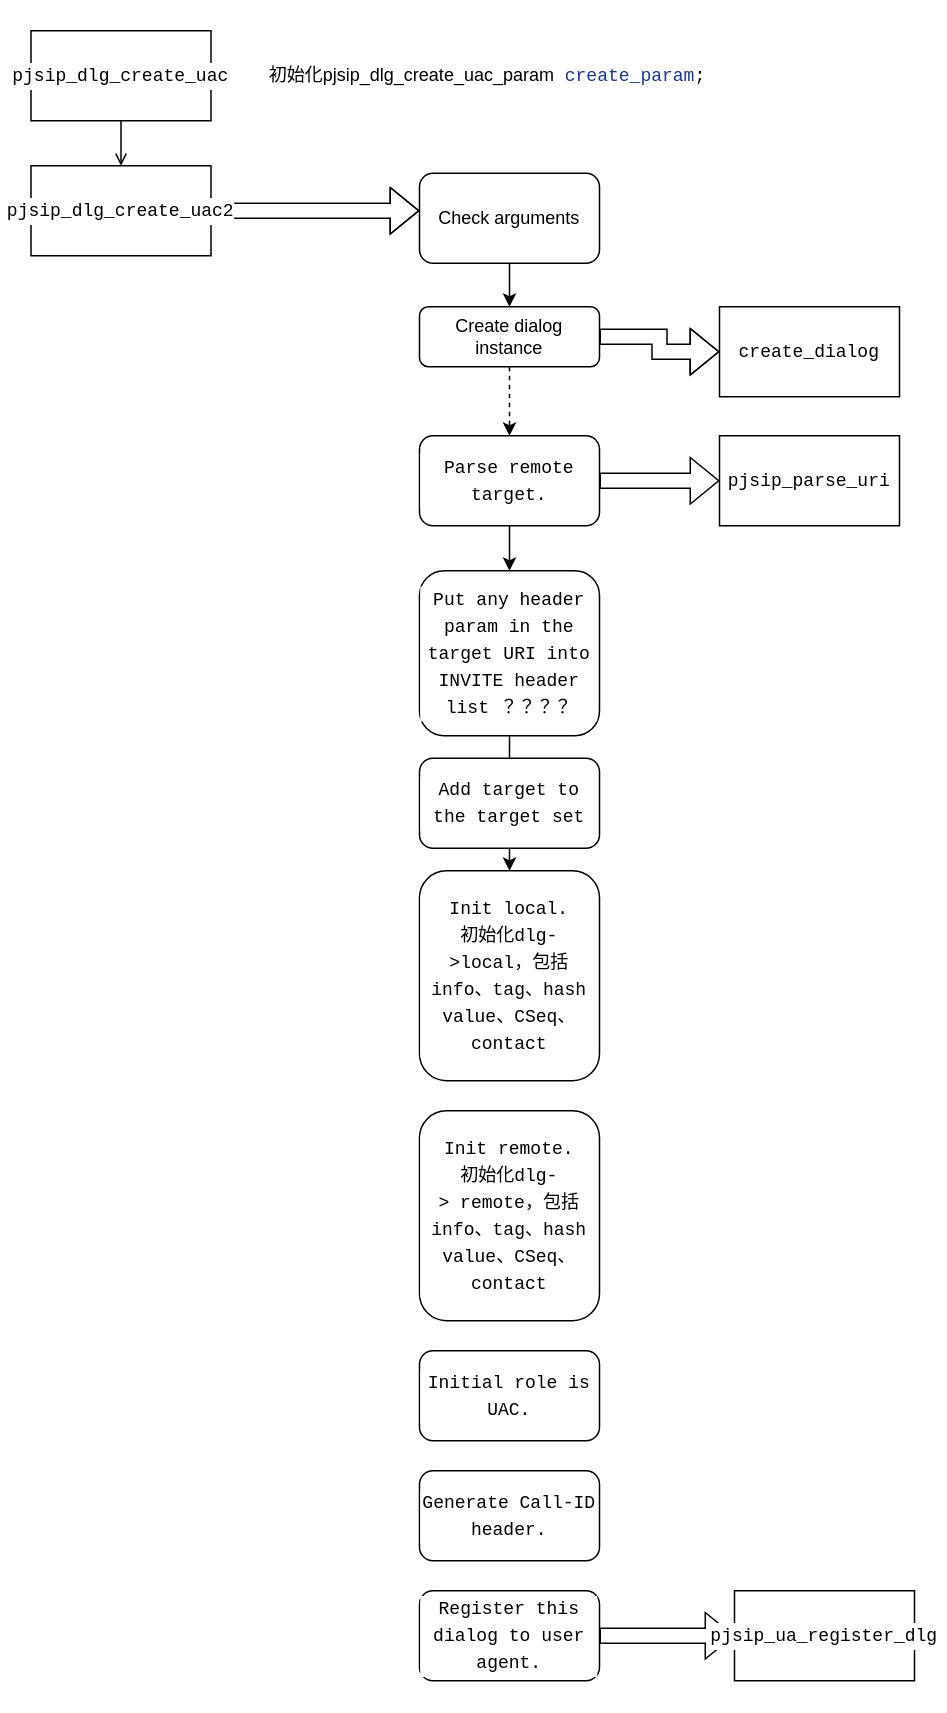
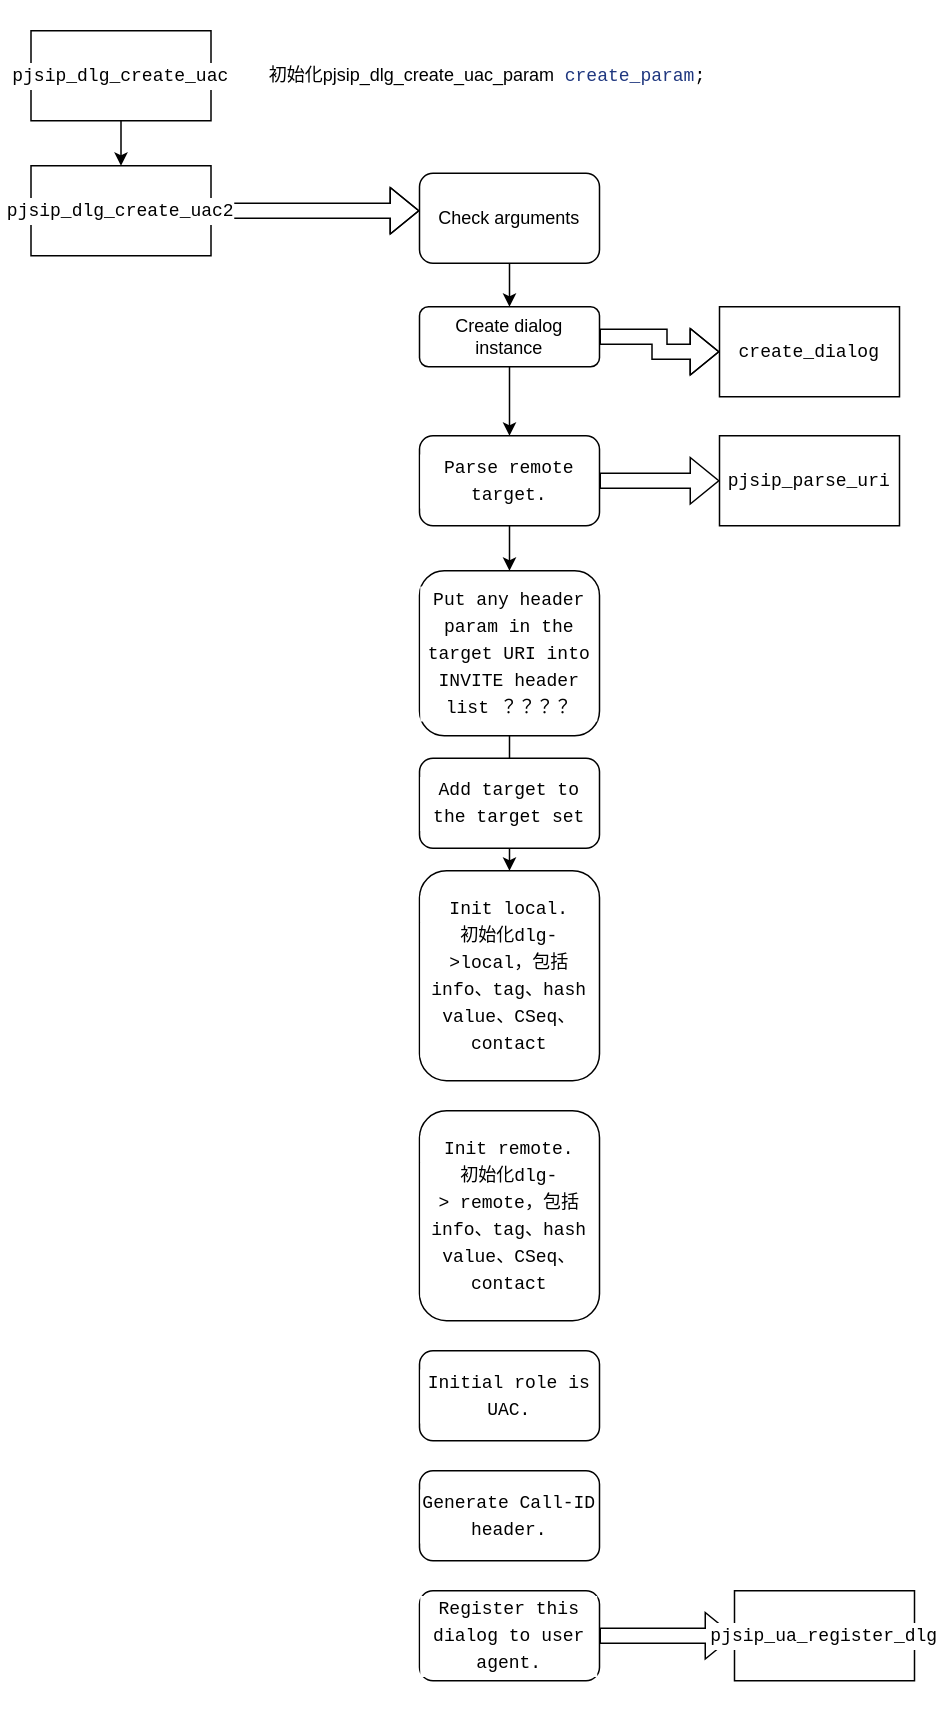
- <mxCell id="2" value="" style="edgeStyle=orthogonalEdgeStyle;rounded=0;orthogonalLoop=1;jettySize=auto;html=1;endArrow=open;" edge="1" parent="1" source="3" target="5"><mxGeometry relative="1" as="geometry" /></mxCell>
+ <mxCell id="2" value="" style="edgeStyle=orthogonalEdgeStyle;rounded=0;orthogonalLoop=1;jettySize=auto;html=1;" edge="1" parent="1" source="3" target="5"><mxGeometry relative="1" as="geometry" /></mxCell>
- <mxCell id="10" value="" style="edgeStyle=orthogonalEdgeStyle;rounded=0;orthogonalLoop=1;jettySize=auto;html=1;dashed=1;" edge="1" parent="1" source="11" target="15"><mxGeometry relative="1" as="geometry" /></mxCell>
+ <mxCell id="10" value="" style="edgeStyle=orthogonalEdgeStyle;rounded=0;orthogonalLoop=1;jettySize=auto;html=1;" edge="1" parent="1" source="11" target="15"><mxGeometry relative="1" as="geometry" /></mxCell>
